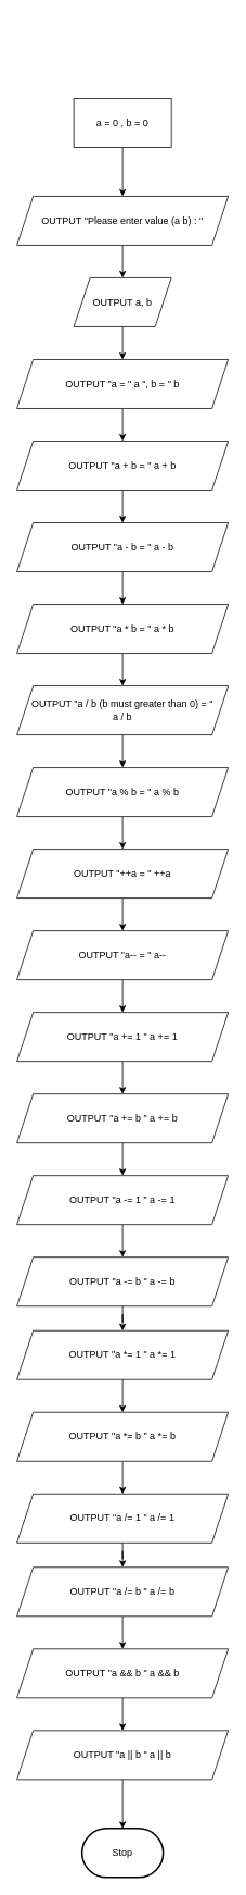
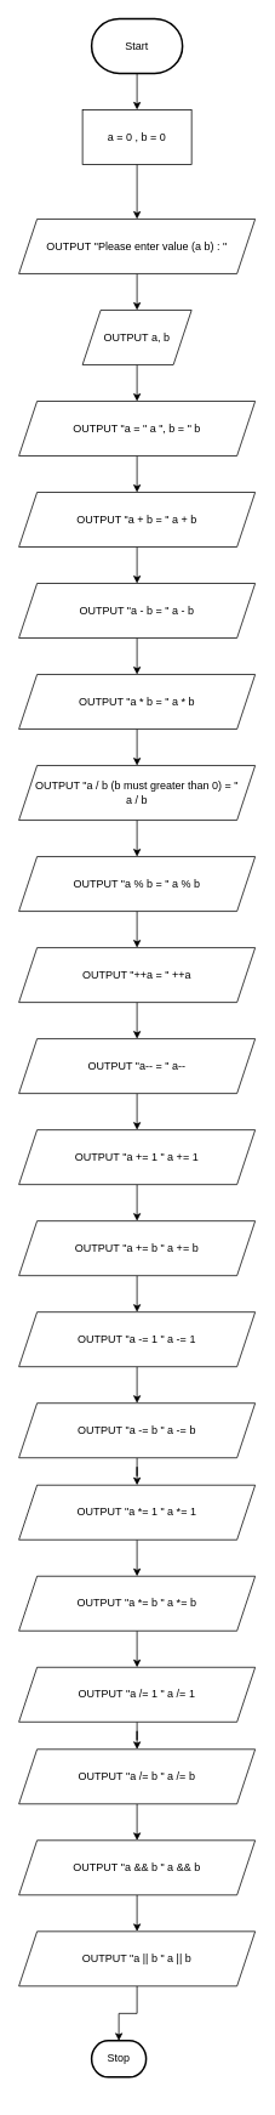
+ <mxCell id="3" value="Start" style="strokeWidth=2;html=1;shape=mxgraph.flowchart.terminator;whiteSpace=wrap;" parent="1" vertex="1"><mxGeometry x="100" y="20" width="100" height="60" as="geometry" /></mxCell>
+ <mxCell id="2" style="edgeStyle=orthogonalEdgeStyle;rounded=0;orthogonalLoop=1;jettySize=auto;html=1;entryX=0.5;entryY=0;entryDx=0;entryDy=0;" parent="1" source="3" target="6" edge="1"><mxGeometry relative="1" as="geometry" /></mxCell>
- <mxCell id="4" value="Stop" style="strokeWidth=2;html=1;shape=mxgraph.flowchart.terminator;whiteSpace=wrap;" parent="1" vertex="1"><mxGeometry x="100" y="2240" width="100" height="60" as="geometry" /></mxCell>
+ <mxCell id="4" value="Stop" style="strokeWidth=2;html=1;shape=mxgraph.flowchart.terminator;whiteSpace=wrap;" parent="1" vertex="1"><mxGeometry x="100" y="2240" width="60" height="40" as="geometry" /></mxCell>
